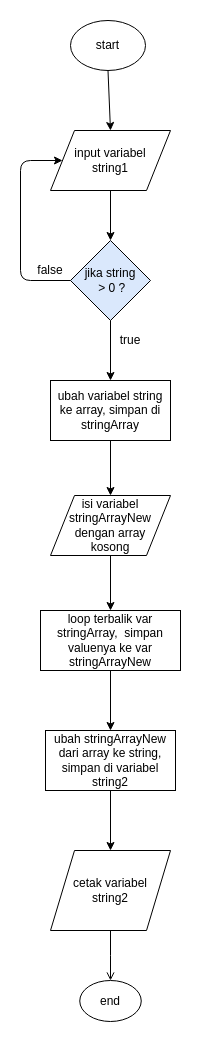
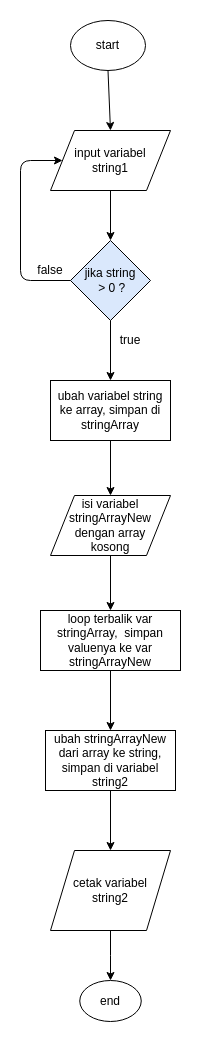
- <mxCell id="19" style="edgeStyle=orthogonalEdgeStyle;rounded=0;orthogonalLoop=1;jettySize=auto;html=1;endArrow=open;" edge="1" parent="1" source="20" target="21"><mxGeometry relative="1" as="geometry" /></mxCell>
+ <mxCell id="19" style="edgeStyle=orthogonalEdgeStyle;rounded=0;orthogonalLoop=1;jettySize=auto;html=1;" edge="1" parent="1" source="20" target="21"><mxGeometry relative="1" as="geometry" /></mxCell>
